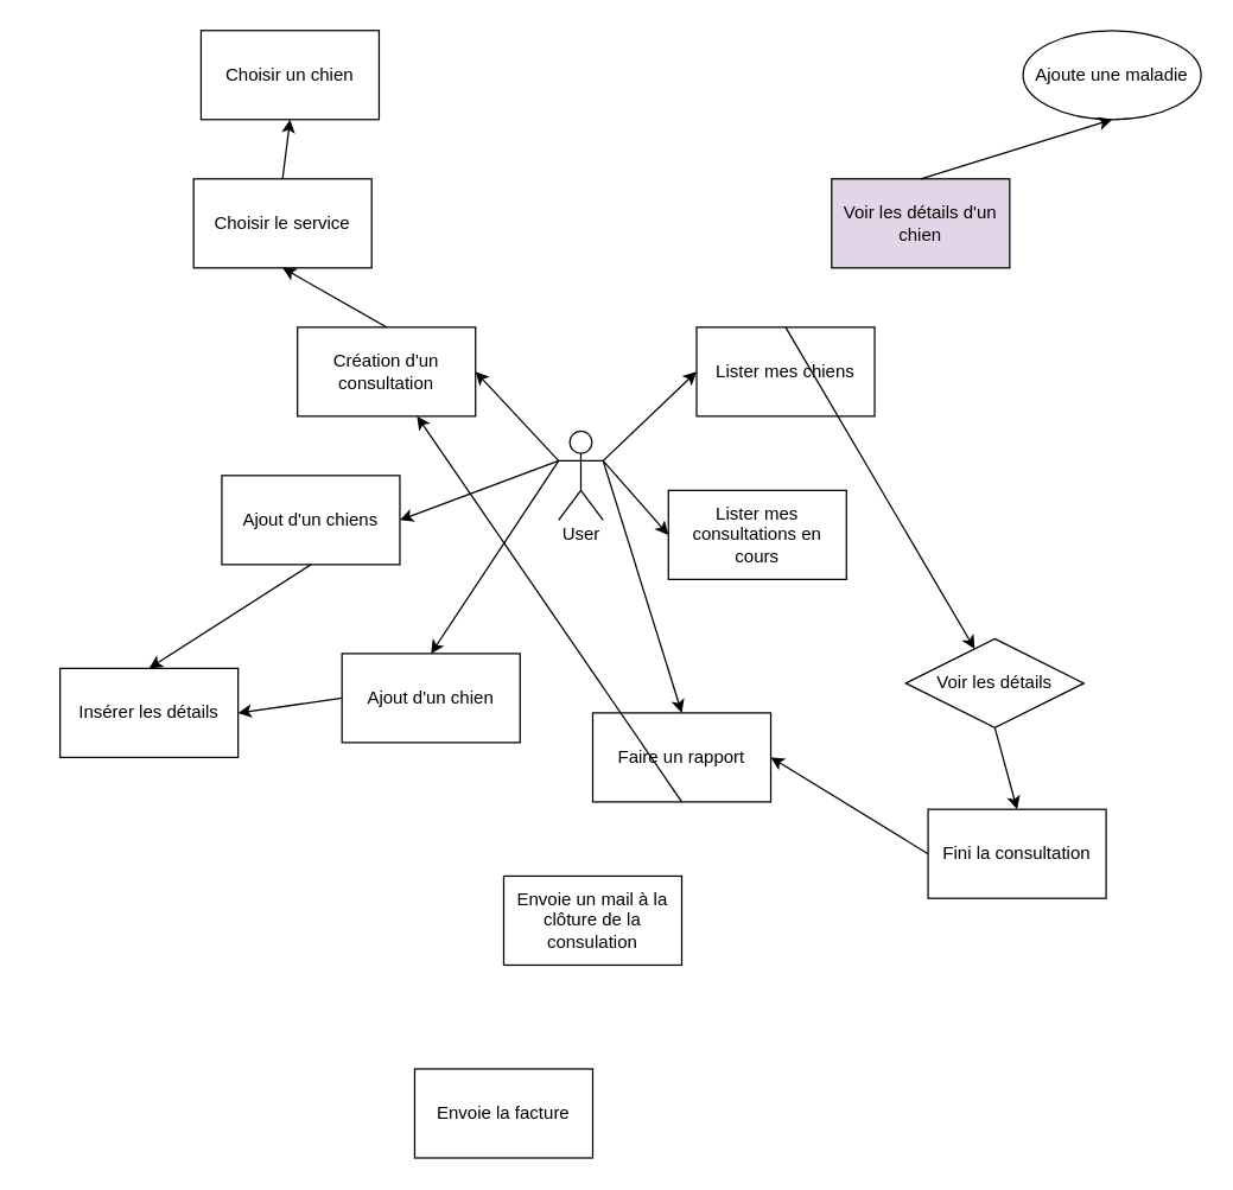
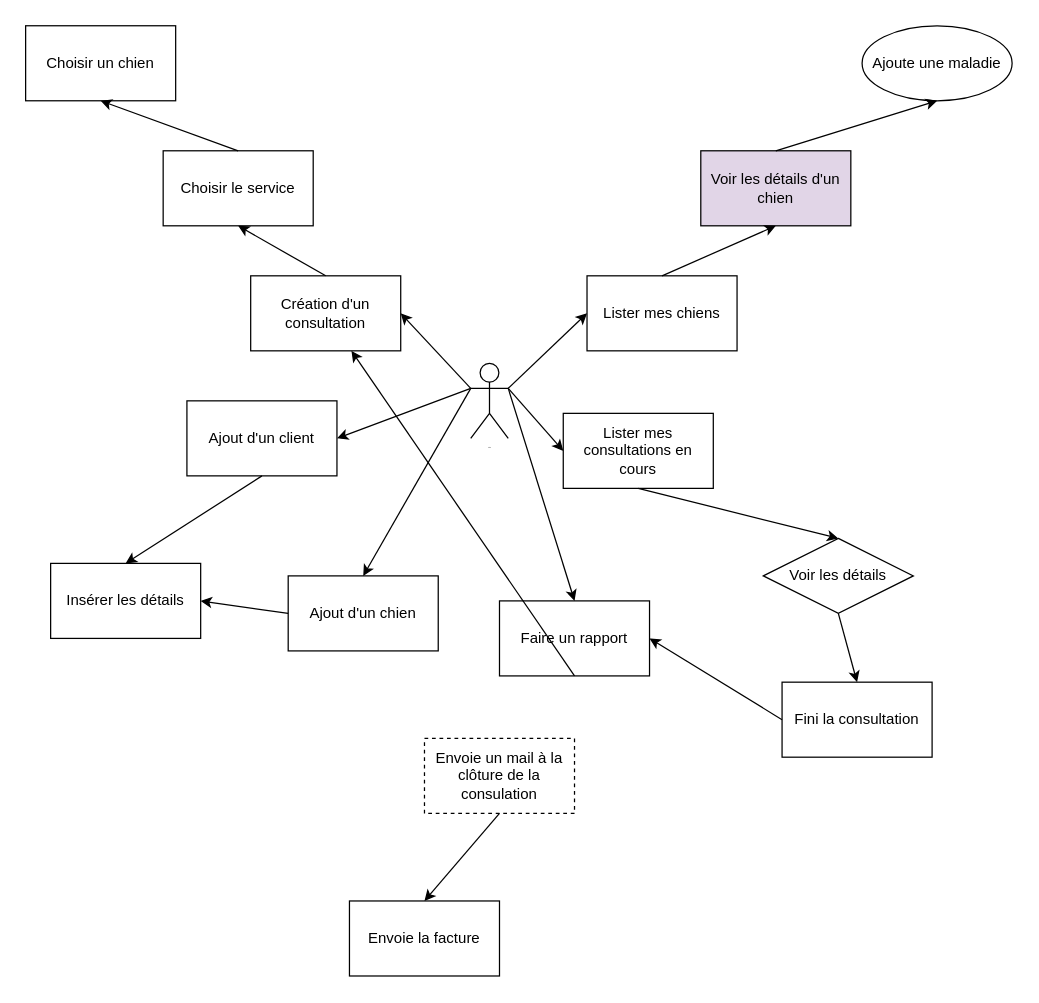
- <mxCell id="12" value="Choisir un chien" style="rounded=0;whiteSpace=wrap;html=1;fontSize=12;" parent="1" vertex="1"><mxGeometry x="135" y="20" width="120" height="60" as="geometry" /></mxCell>
+ <mxCell id="12" value="Choisir un chien" style="rounded=0;whiteSpace=wrap;html=1;fontSize=12;" parent="1" vertex="1"><mxGeometry x="20" y="20" width="120" height="60" as="geometry" /></mxCell>
- <mxCell id="33" value="" style="endArrow=classic;html=1;exitX=0.5;exitY=0;exitDx=0;exitDy=0;" edge="1" parent="1" source="13" target="6"><mxGeometry width="50" height="50" relative="1" as="geometry"><mxPoint x="496" y="610" as="sourcePoint" /><mxPoint x="496" y="640" as="targetPoint" /></mxGeometry></mxCell>
+ <mxCell id="33" value="" style="endArrow=classic;html=1;entryX=0.5;entryY=1;entryDx=0;entryDy=0;exitX=0.5;exitY=0;exitDx=0;exitDy=0;" edge="1" parent="1" source="13" target="14"><mxGeometry width="50" height="50" relative="1" as="geometry"><mxPoint x="496" y="610" as="sourcePoint" /><mxPoint x="496" y="640" as="targetPoint" /></mxGeometry></mxCell>
- <mxCell id="16" value="Ajout d'un chiens" style="rounded=0;whiteSpace=wrap;html=1;fontSize=12;" parent="1" vertex="1"><mxGeometry x="149" y="320" width="120" height="60" as="geometry" /></mxCell>
+ <mxCell id="16" value="Ajout d'un client" style="rounded=0;whiteSpace=wrap;html=1;fontSize=12;" parent="1" vertex="1"><mxGeometry x="149" y="320" width="120" height="60" as="geometry" /></mxCell>
- <mxCell id="3" value="User" style="text;html=1;align=center;verticalAlign=middle;resizable=0;points=[];autosize=1;strokeColor=none;" parent="2" vertex="1"><mxGeometry x="5" y="60" width="40" height="20" as="geometry" /></mxCell>
+ <mxCell id="34" value="" style="endArrow=classic;html=1;entryX=0.5;entryY=0;entryDx=0;entryDy=0;exitX=0.5;exitY=1;exitDx=0;exitDy=0;" edge="1" parent="1" source="18" target="6"><mxGeometry width="50" height="50" relative="1" as="geometry"><mxPoint x="683" y="410" as="sourcePoint" /><mxPoint x="716" y="410" as="targetPoint" /></mxGeometry></mxCell>
- <mxCell id="5" value="Ajout d'un chien" style="rounded=0;whiteSpace=wrap;html=1;fontSize=12;" parent="1" vertex="1"><mxGeometry x="230" y="440" width="120" height="60" as="geometry" /></mxCell>
+ <mxCell id="5" value="Ajout d'un chien" style="rounded=0;whiteSpace=wrap;html=1;fontSize=12;" parent="1" vertex="1"><mxGeometry x="230" y="460" width="120" height="60" as="geometry" /></mxCell>
- <mxCell id="11" value="Envoie un mail à la clôture de la consulation" style="rounded=0;whiteSpace=wrap;html=1;fontSize=12;" parent="1" vertex="1"><mxGeometry x="339" y="590" width="120" height="60" as="geometry" /></mxCell>
+ <mxCell id="11" value="Envoie un mail à la clôture de la consulation" style="rounded=0;whiteSpace=wrap;html=1;fontSize=12;dashed=1;" parent="1" vertex="1"><mxGeometry x="339" y="590" width="120" height="60" as="geometry" /></mxCell>
+ <mxCell id="32" value="" style="endArrow=classic;html=1;entryX=0.5;entryY=0;entryDx=0;entryDy=0;exitX=0.5;exitY=1;exitDx=0;exitDy=0;" edge="1" parent="1" source="11" target="19"><mxGeometry width="50" height="50" relative="1" as="geometry"><mxPoint x="469" y="520" as="sourcePoint" /><mxPoint x="469" y="550" as="targetPoint" /></mxGeometry></mxCell>
